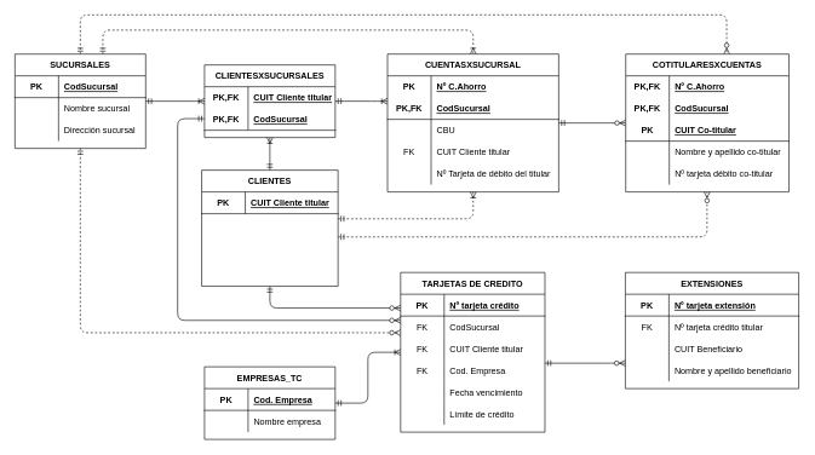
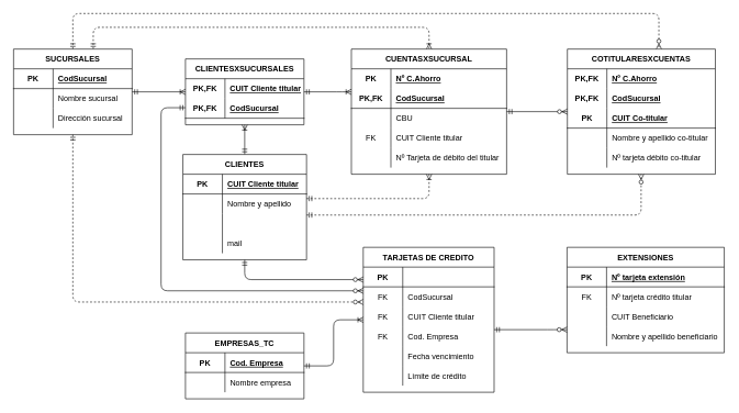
+ <mxCell id="26" value="Nombre y apellido" style="shape=partialRectangle;connectable=0;fillColor=none;top=0;left=0;bottom=0;right=0;align=left;spacingLeft=6;overflow=hidden;" parent="24" vertex="1"><mxGeometry x="60" width="127.75" height="30" as="geometry" /></mxCell>
+ <mxCell id="31" value="mail" style="shape=partialRectangle;connectable=0;fillColor=none;top=0;left=0;bottom=0;right=0;align=left;spacingLeft=6;overflow=hidden;" parent="29" vertex="1"><mxGeometry x="60" width="127.75" height="30" as="geometry" /></mxCell>
- <mxCell id="69" value="Nº tarjeta crédito" style="shape=partialRectangle;connectable=0;fillColor=none;top=0;left=0;bottom=0;right=0;align=left;spacingLeft=6;fontStyle=5;overflow=hidden;" parent="67" vertex="1"><mxGeometry x="60" width="138.75" height="30" as="geometry" /></mxCell>
